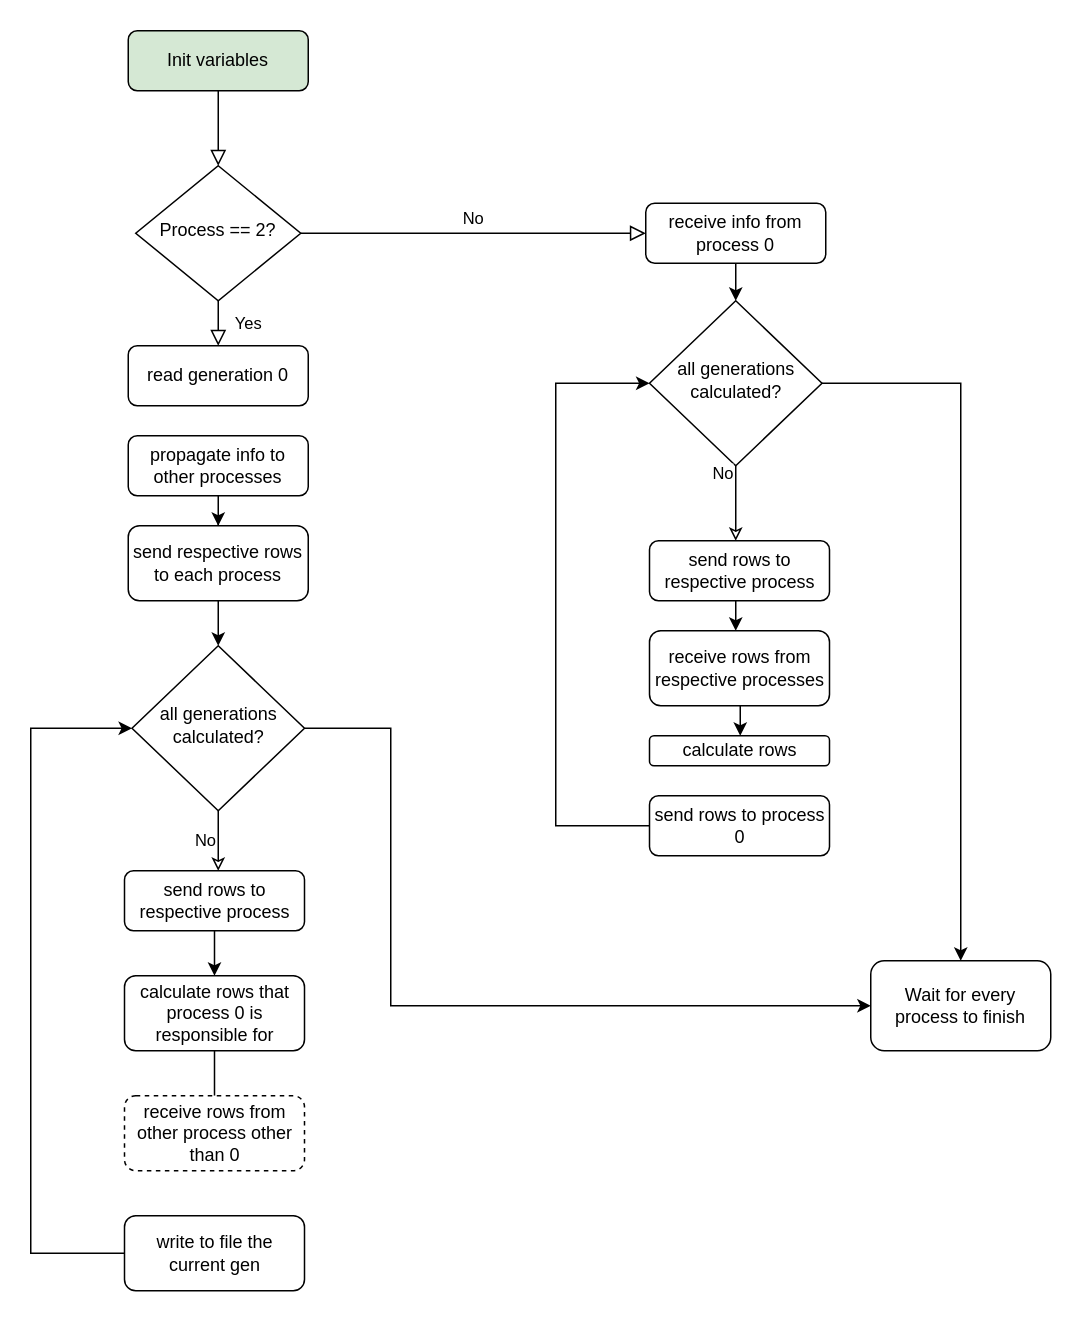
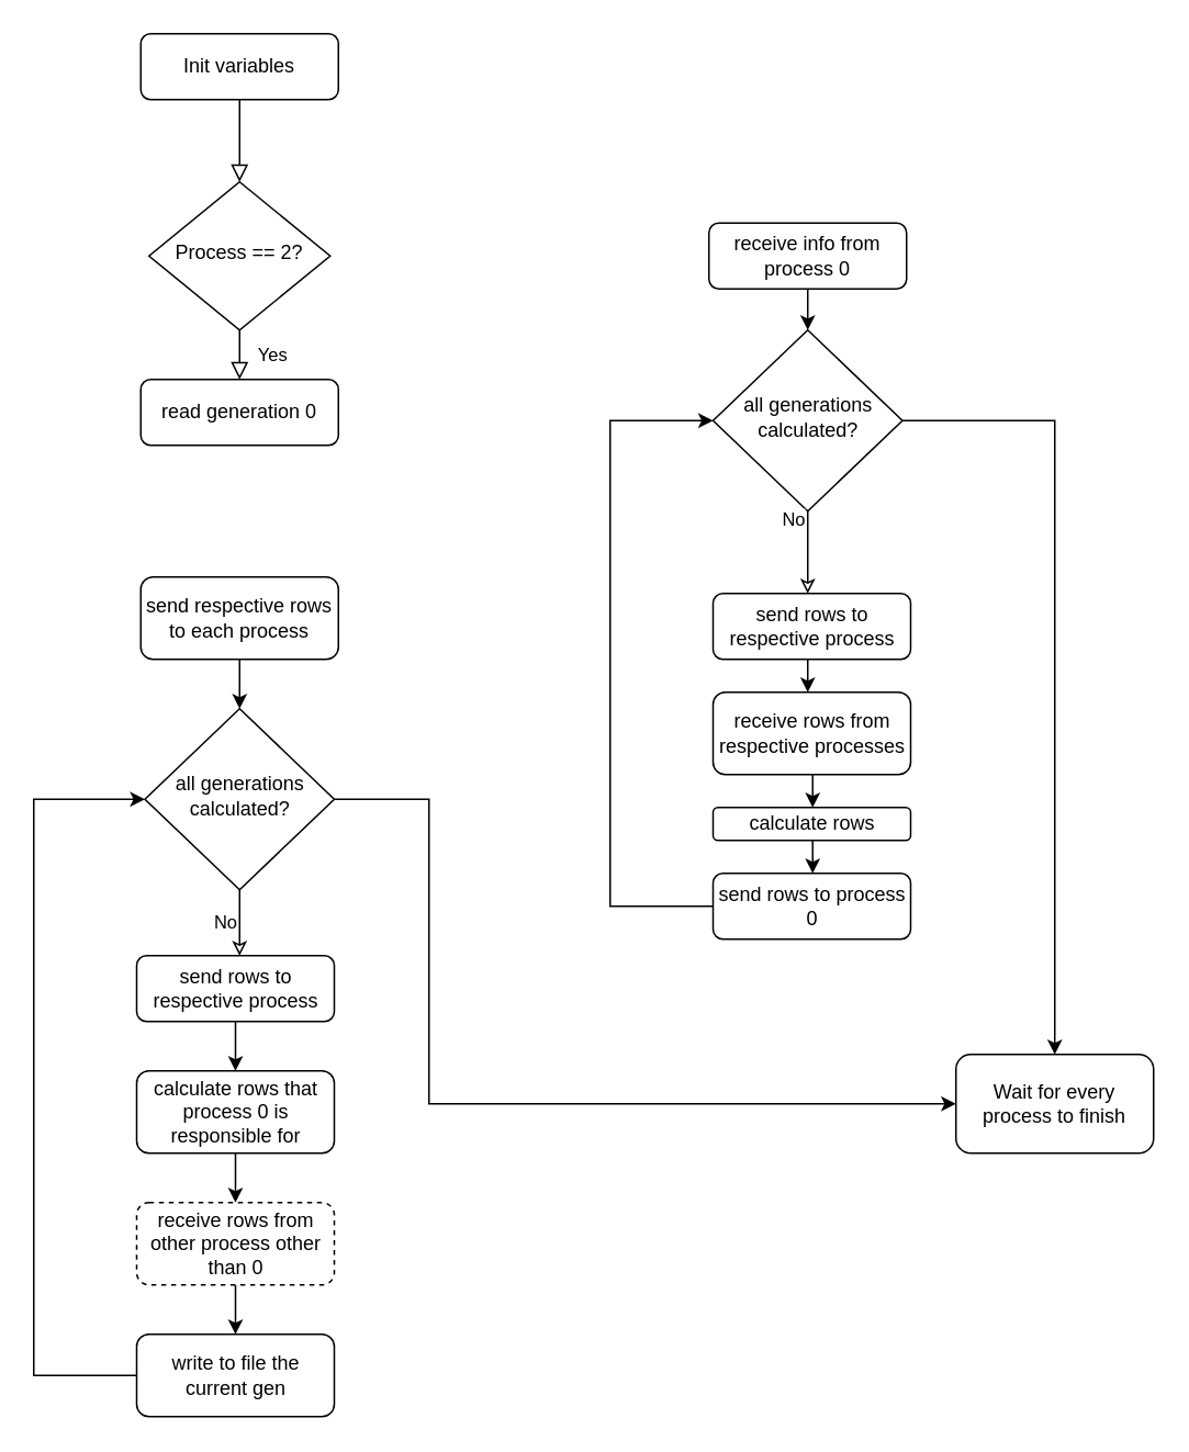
- <mxCell id="3" value="&lt;br&gt;&lt;div&gt;Init variables&lt;/div&gt;&lt;div&gt;&lt;br&gt;&lt;/div&gt;" style="rounded=1;whiteSpace=wrap;html=1;fontSize=12;glass=0;strokeWidth=1;shadow=0;fillColor=#d5e8d4;" parent="1" vertex="1"><mxGeometry x="85" y="20" width="120" height="40" as="geometry" /></mxCell>
+ <mxCell id="3" value="&lt;br&gt;&lt;div&gt;Init variables&lt;/div&gt;&lt;div&gt;&lt;br&gt;&lt;/div&gt;" style="rounded=1;whiteSpace=wrap;html=1;fontSize=12;glass=0;strokeWidth=1;shadow=0;" parent="1" vertex="1"><mxGeometry x="85" y="20" width="120" height="40" as="geometry" /></mxCell>
- <mxCell id="5" value="No" style="edgeStyle=orthogonalEdgeStyle;rounded=0;html=1;jettySize=auto;orthogonalLoop=1;fontSize=11;endArrow=block;endFill=0;endSize=8;strokeWidth=1;shadow=0;labelBackgroundColor=none;" parent="1" source="6" target="8" edge="1"><mxGeometry y="10" relative="1" as="geometry"><mxPoint as="offset" /></mxGeometry></mxCell>
- <mxCell id="10" value="propagate info to other processes" style="rounded=1;whiteSpace=wrap;html=1;fontSize=12;glass=0;strokeWidth=1;shadow=0;" parent="1" vertex="1"><mxGeometry x="85" y="290" width="120" height="40" as="geometry" /></mxCell>
- <mxCell id="9" value="" style="edgeStyle=orthogonalEdgeStyle;rounded=0;orthogonalLoop=1;jettySize=auto;html=1;" edge="1" parent="1" source="10" target="12"><mxGeometry relative="1" as="geometry" /></mxCell>
+ <mxCell id="32" value="" style="edgeStyle=elbowEdgeStyle;rounded=0;orthogonalLoop=1;jettySize=auto;html=1;endFill=1;align=right;" edge="1" parent="1" source="33" target="35"><mxGeometry relative="1" as="geometry" /></mxCell>
- <mxCell id="19" value="" style="edgeStyle=orthogonalEdgeStyle;rounded=0;orthogonalLoop=1;jettySize=auto;html=1;endFill=1;align=right;endArrow=none;" edge="1" parent="1" source="20" target="22"><mxGeometry relative="1" as="geometry" /></mxCell>
+ <mxCell id="19" value="" style="edgeStyle=orthogonalEdgeStyle;rounded=0;orthogonalLoop=1;jettySize=auto;html=1;endFill=1;align=right;" edge="1" parent="1" source="20" target="22"><mxGeometry relative="1" as="geometry" /></mxCell>
+ <mxCell id="21" value="" style="edgeStyle=orthogonalEdgeStyle;rounded=0;orthogonalLoop=1;jettySize=auto;html=1;endFill=1;align=right;" edge="1" parent="1" source="22" target="24"><mxGeometry relative="1" as="geometry" /></mxCell>
